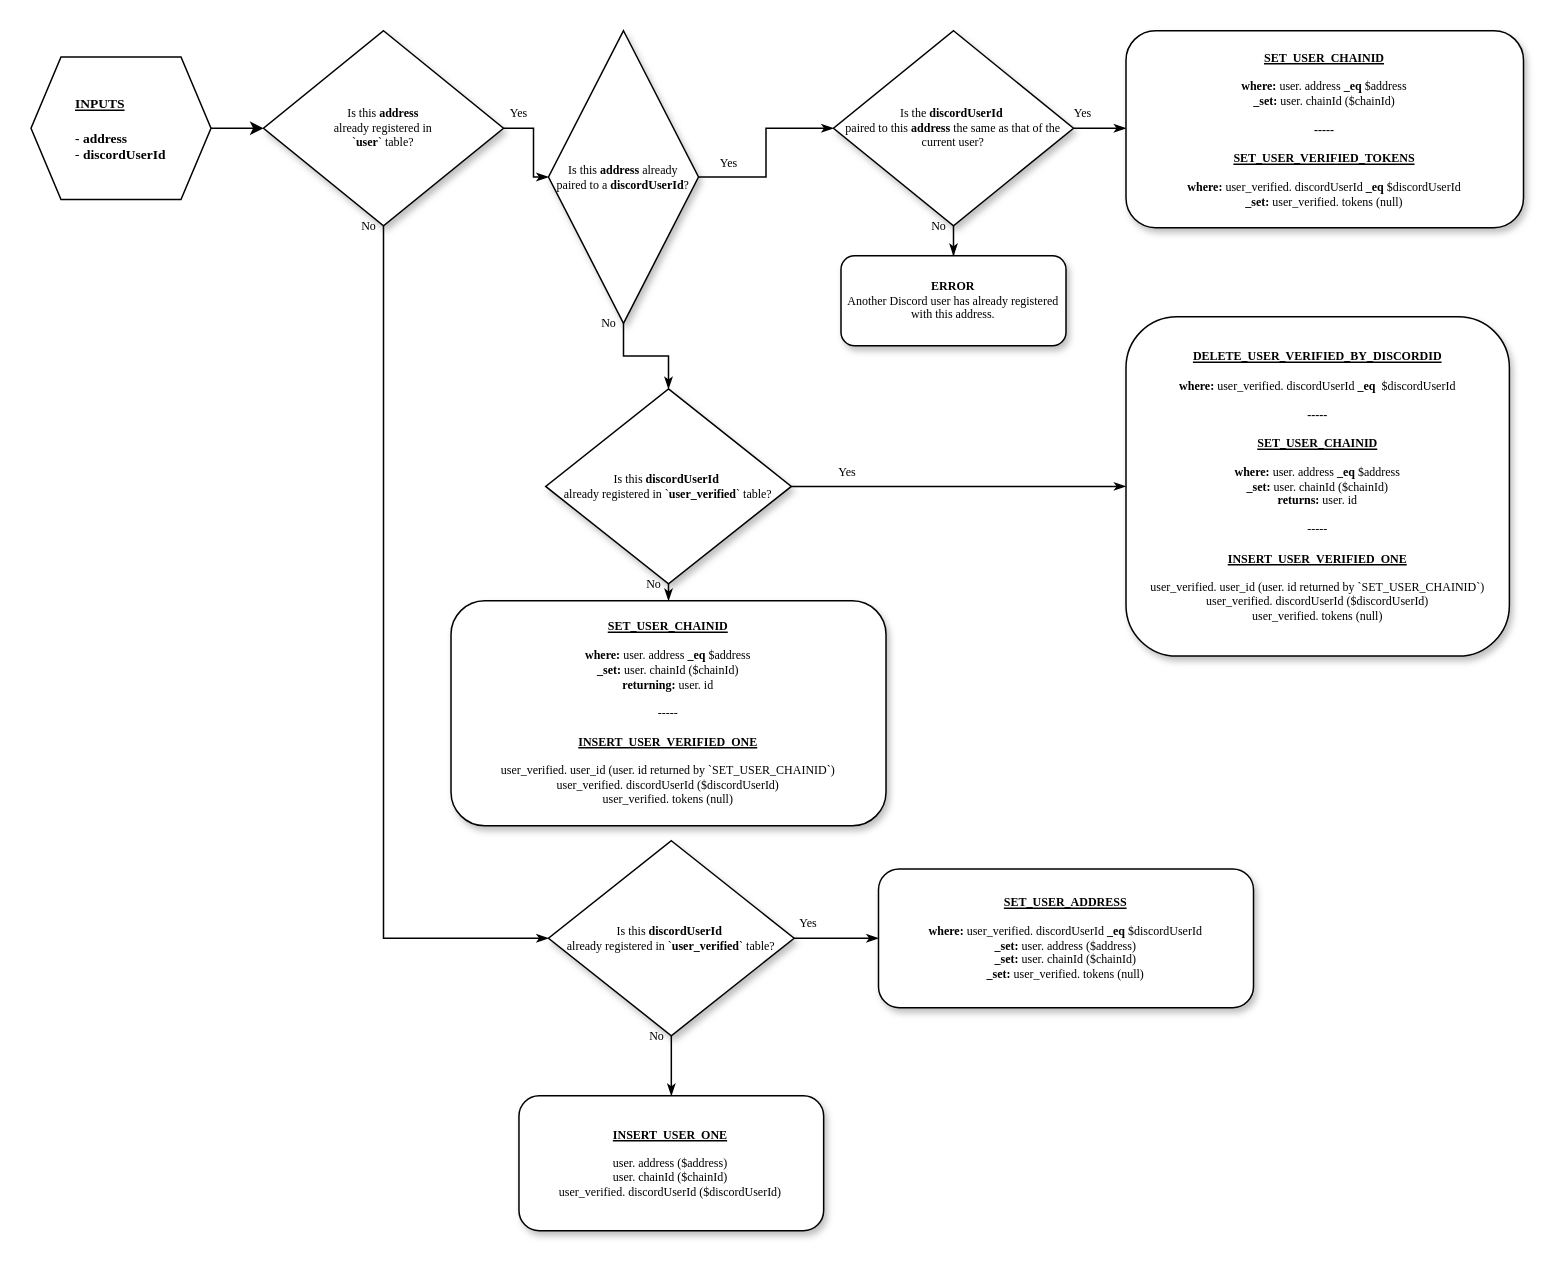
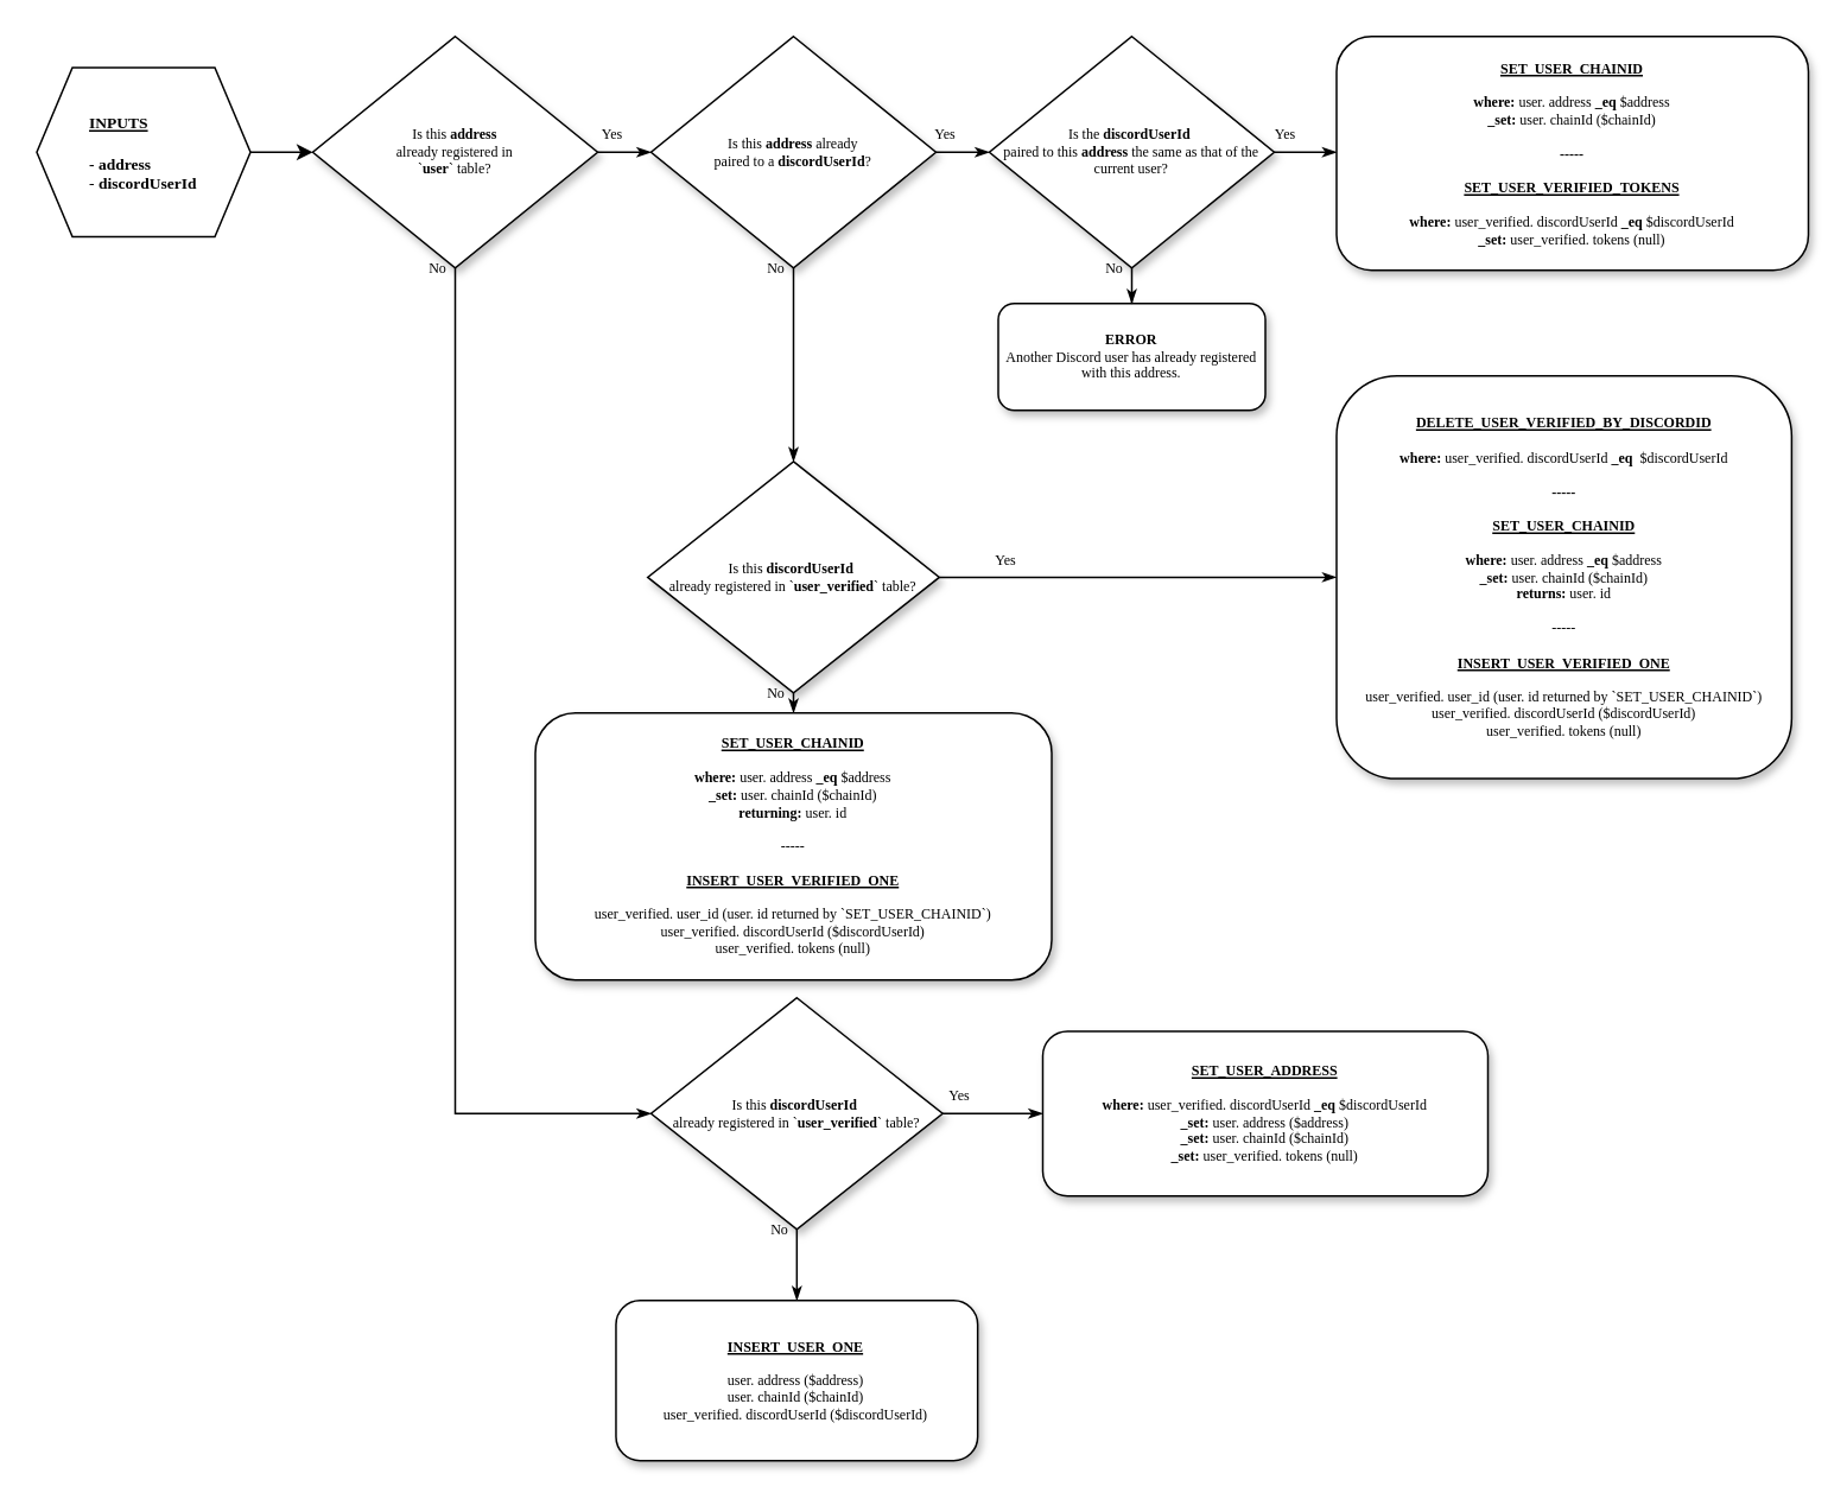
- <mxCell id="5" value="Is this &lt;b&gt;address&lt;/b&gt;&amp;nbsp;already &lt;br&gt;paired to a &lt;b&gt;discordUserId&lt;/b&gt;?" style="rhombus;whiteSpace=wrap;html=1;rounded=0;shadow=1;labelBackgroundColor=none;strokeWidth=1;fontFamily=Verdana;fontSize=8;align=center;" parent="1" vertex="1"><mxGeometry x="365" y="20" width="100" height="195" as="geometry" /></mxCell>
+ <mxCell id="5" value="Is this &lt;b&gt;address&lt;/b&gt;&amp;nbsp;already &lt;br&gt;paired to a &lt;b&gt;discordUserId&lt;/b&gt;?" style="rhombus;whiteSpace=wrap;html=1;rounded=0;shadow=1;labelBackgroundColor=none;strokeWidth=1;fontFamily=Verdana;fontSize=8;align=center;" parent="1" vertex="1"><mxGeometry x="365" y="20" width="160" height="130" as="geometry" /></mxCell>
